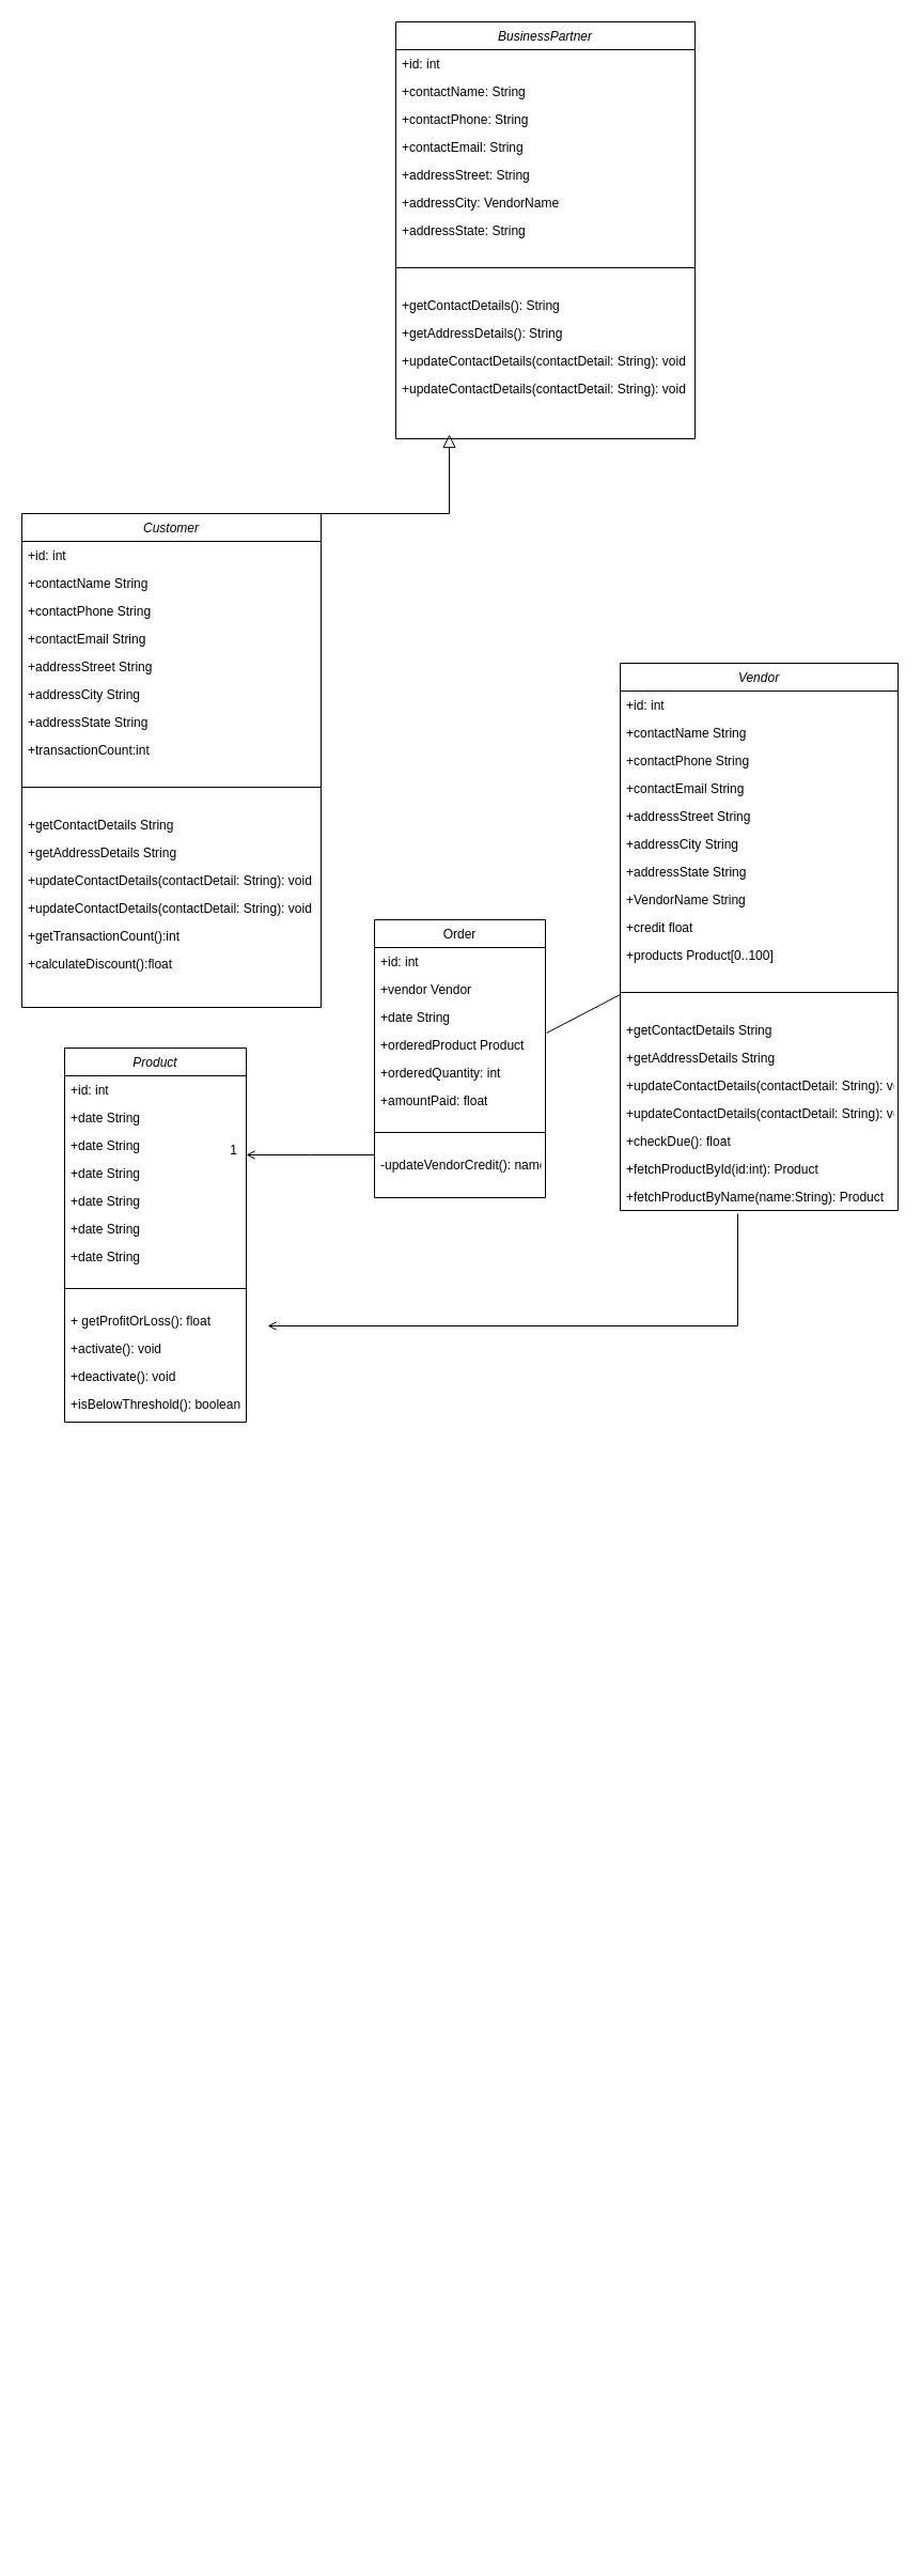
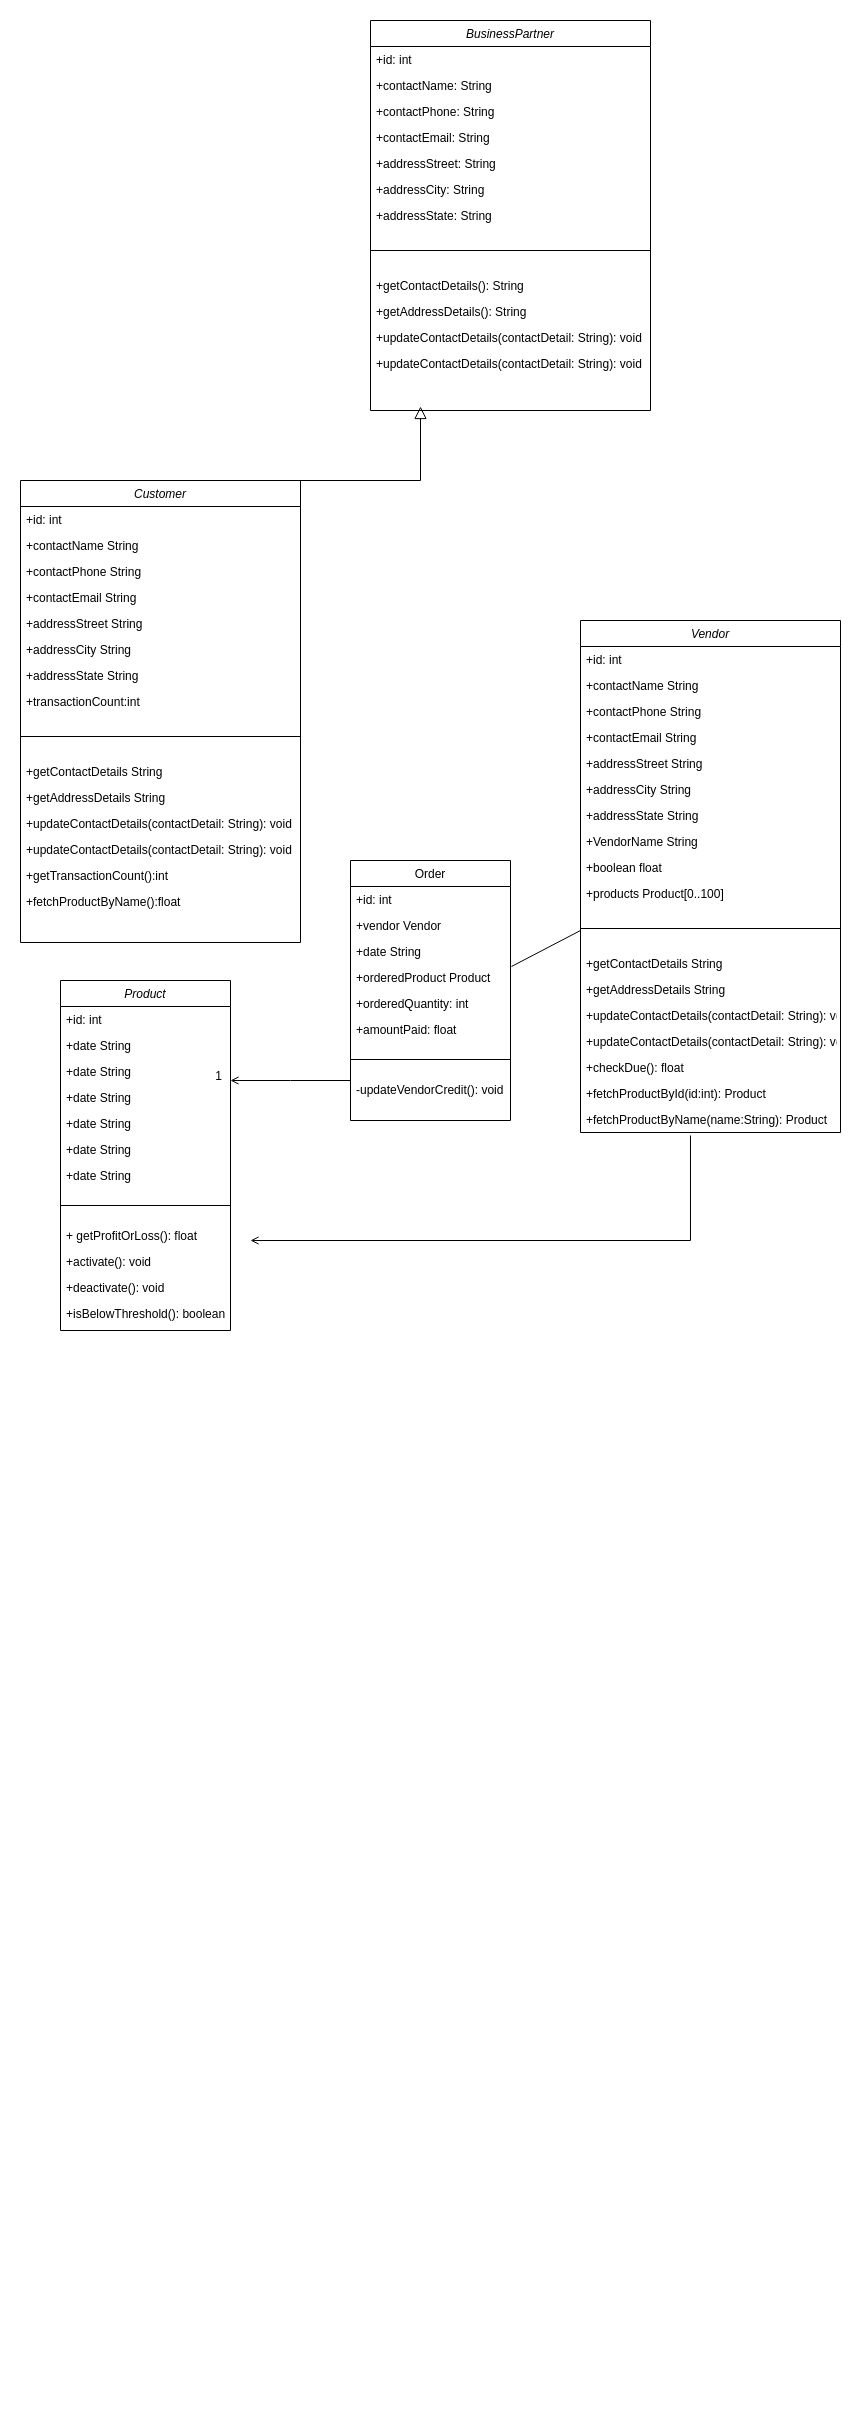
- <mxCell id="67" value="+addressCity: VendorName" style="text;align=left;verticalAlign=top;spacingLeft=4;spacingRight=4;overflow=hidden;rotatable=0;points=[[0,0.5],[1,0.5]];portConstraint=eastwest;rounded=0;shadow=0;html=0;" vertex="1" parent="61"><mxGeometry y="156" width="280" height="26" as="geometry" /></mxCell>
+ <mxCell id="67" value="+addressCity: String" style="text;align=left;verticalAlign=top;spacingLeft=4;spacingRight=4;overflow=hidden;rotatable=0;points=[[0,0.5],[1,0.5]];portConstraint=eastwest;rounded=0;shadow=0;html=0;" vertex="1" parent="61"><mxGeometry y="156" width="280" height="26" as="geometry" /></mxCell>
- <mxCell id="35" value="+credit float" style="text;align=left;verticalAlign=top;spacingLeft=4;spacingRight=4;overflow=hidden;rotatable=0;points=[[0,0.5],[1,0.5]];portConstraint=eastwest;rounded=0;shadow=0;html=0;" vertex="1" parent="26"><mxGeometry y="234" width="260" height="26" as="geometry" /></mxCell>
+ <mxCell id="35" value="+boolean float" style="text;align=left;verticalAlign=top;spacingLeft=4;spacingRight=4;overflow=hidden;rotatable=0;points=[[0,0.5],[1,0.5]];portConstraint=eastwest;rounded=0;shadow=0;html=0;" vertex="1" parent="26"><mxGeometry y="234" width="260" height="26" as="geometry" /></mxCell>
- <mxCell id="60" value="+calculateDiscount():float" style="text;align=left;verticalAlign=top;spacingLeft=4;spacingRight=4;overflow=hidden;rotatable=0;points=[[0,0.5],[1,0.5]];portConstraint=eastwest;rounded=0;shadow=0;html=0;" vertex="1" parent="45"><mxGeometry y="408" width="280" height="26" as="geometry" /></mxCell>
+ <mxCell id="60" value="+fetchProductByName():float" style="text;align=left;verticalAlign=top;spacingLeft=4;spacingRight=4;overflow=hidden;rotatable=0;points=[[0,0.5],[1,0.5]];portConstraint=eastwest;rounded=0;shadow=0;html=0;" vertex="1" parent="45"><mxGeometry y="408" width="280" height="26" as="geometry" /></mxCell>
- <mxCell id="25" value="-updateVendorCredit(): name" style="text;align=left;verticalAlign=top;spacingLeft=4;spacingRight=4;overflow=hidden;rotatable=0;points=[[0,0.5],[1,0.5]];portConstraint=eastwest;" vertex="1" parent="17"><mxGeometry y="216" width="160" height="26" as="geometry" /></mxCell>
+ <mxCell id="25" value="-updateVendorCredit(): void" style="text;align=left;verticalAlign=top;spacingLeft=4;spacingRight=4;overflow=hidden;rotatable=0;points=[[0,0.5],[1,0.5]];portConstraint=eastwest;" vertex="1" parent="17"><mxGeometry y="216" width="160" height="26" as="geometry" /></mxCell>
